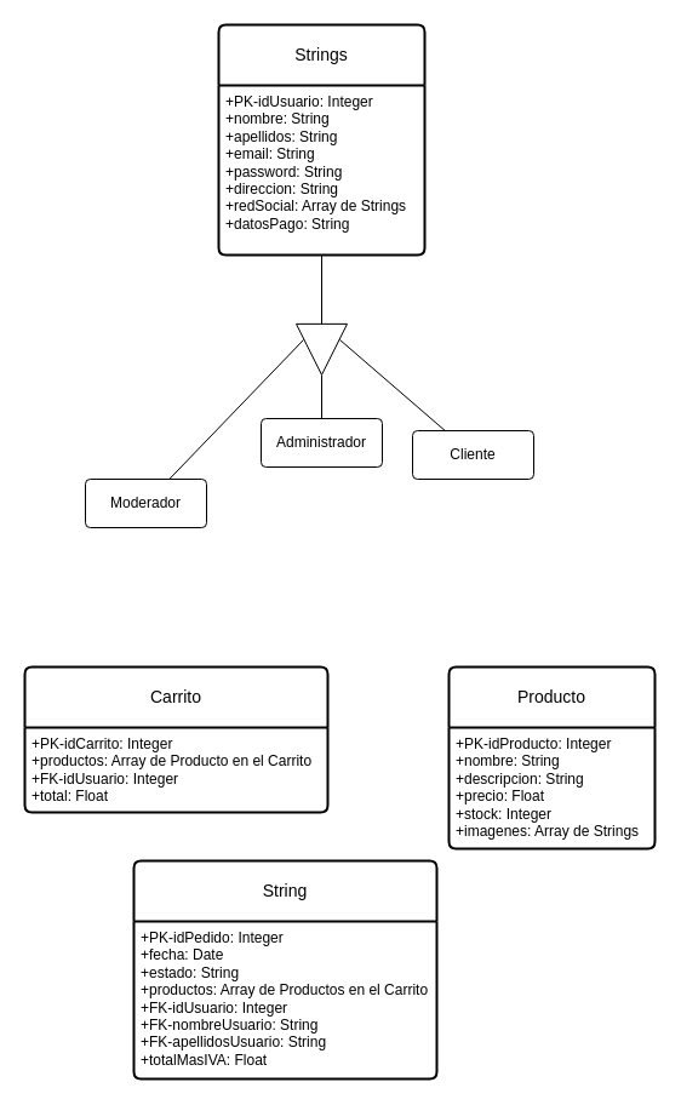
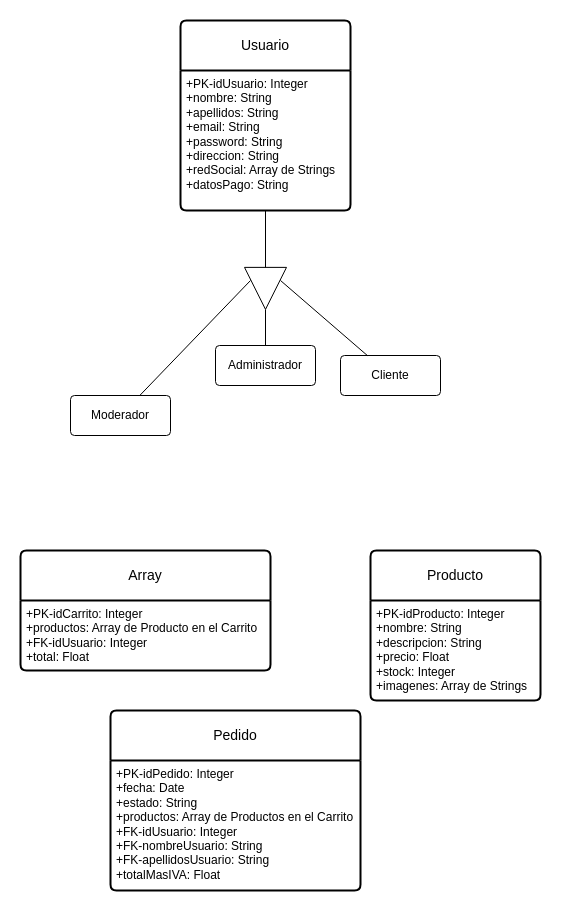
- <mxCell id="2" value="Strings" style="swimlane;childLayout=stackLayout;horizontal=1;startSize=50;horizontalStack=0;rounded=1;fontSize=14;fontStyle=0;strokeWidth=2;resizeParent=0;resizeLast=1;shadow=0;dashed=0;align=center;arcSize=4;whiteSpace=wrap;html=1;" vertex="1" parent="1"><mxGeometry x="180" y="20" width="170" height="190" as="geometry" /></mxCell>
+ <mxCell id="2" value="Usuario" style="swimlane;childLayout=stackLayout;horizontal=1;startSize=50;horizontalStack=0;rounded=1;fontSize=14;fontStyle=0;strokeWidth=2;resizeParent=0;resizeLast=1;shadow=0;dashed=0;align=center;arcSize=4;whiteSpace=wrap;html=1;" vertex="1" parent="1"><mxGeometry x="180" y="20" width="170" height="190" as="geometry" /></mxCell>
- <mxCell id="13" value="Carrito" style="swimlane;childLayout=stackLayout;horizontal=1;startSize=50;horizontalStack=0;rounded=1;fontSize=14;fontStyle=0;strokeWidth=2;resizeParent=0;resizeLast=1;shadow=0;dashed=0;align=center;arcSize=4;whiteSpace=wrap;html=1;" vertex="1" parent="1"><mxGeometry x="20" y="550" width="250" height="120" as="geometry" /></mxCell>
+ <mxCell id="13" value="Array" style="swimlane;childLayout=stackLayout;horizontal=1;startSize=50;horizontalStack=0;rounded=1;fontSize=14;fontStyle=0;strokeWidth=2;resizeParent=0;resizeLast=1;shadow=0;dashed=0;align=center;arcSize=4;whiteSpace=wrap;html=1;" vertex="1" parent="1"><mxGeometry x="20" y="550" width="250" height="120" as="geometry" /></mxCell>
- <mxCell id="15" value="String" style="swimlane;childLayout=stackLayout;horizontal=1;startSize=50;horizontalStack=0;rounded=1;fontSize=14;fontStyle=0;strokeWidth=2;resizeParent=0;resizeLast=1;shadow=0;dashed=0;align=center;arcSize=4;whiteSpace=wrap;html=1;" vertex="1" parent="1"><mxGeometry x="110" y="710" width="250" height="180" as="geometry" /></mxCell>
+ <mxCell id="15" value="Pedido" style="swimlane;childLayout=stackLayout;horizontal=1;startSize=50;horizontalStack=0;rounded=1;fontSize=14;fontStyle=0;strokeWidth=2;resizeParent=0;resizeLast=1;shadow=0;dashed=0;align=center;arcSize=4;whiteSpace=wrap;html=1;" vertex="1" parent="1"><mxGeometry x="110" y="710" width="250" height="180" as="geometry" /></mxCell>
